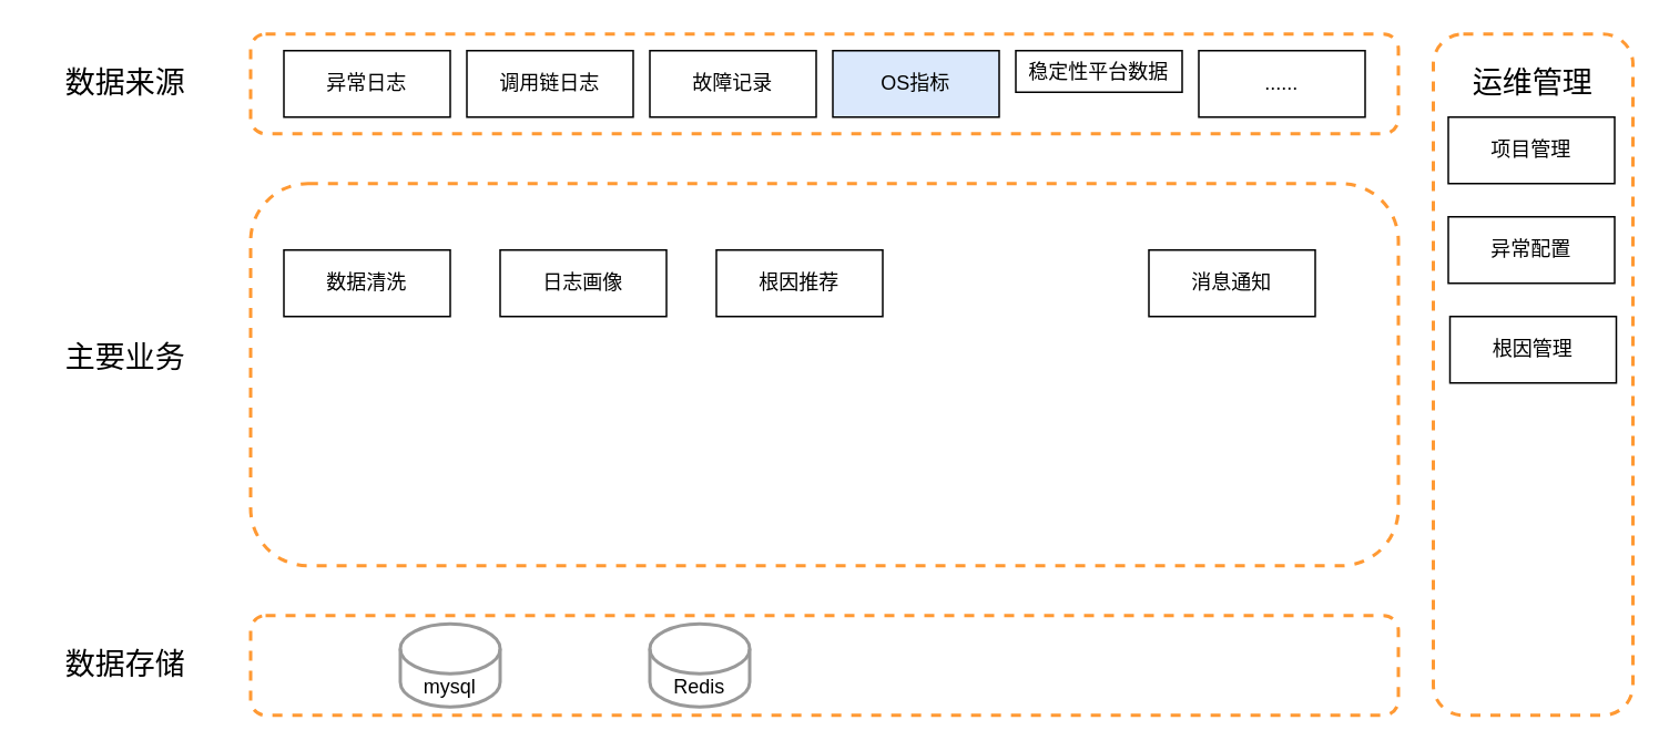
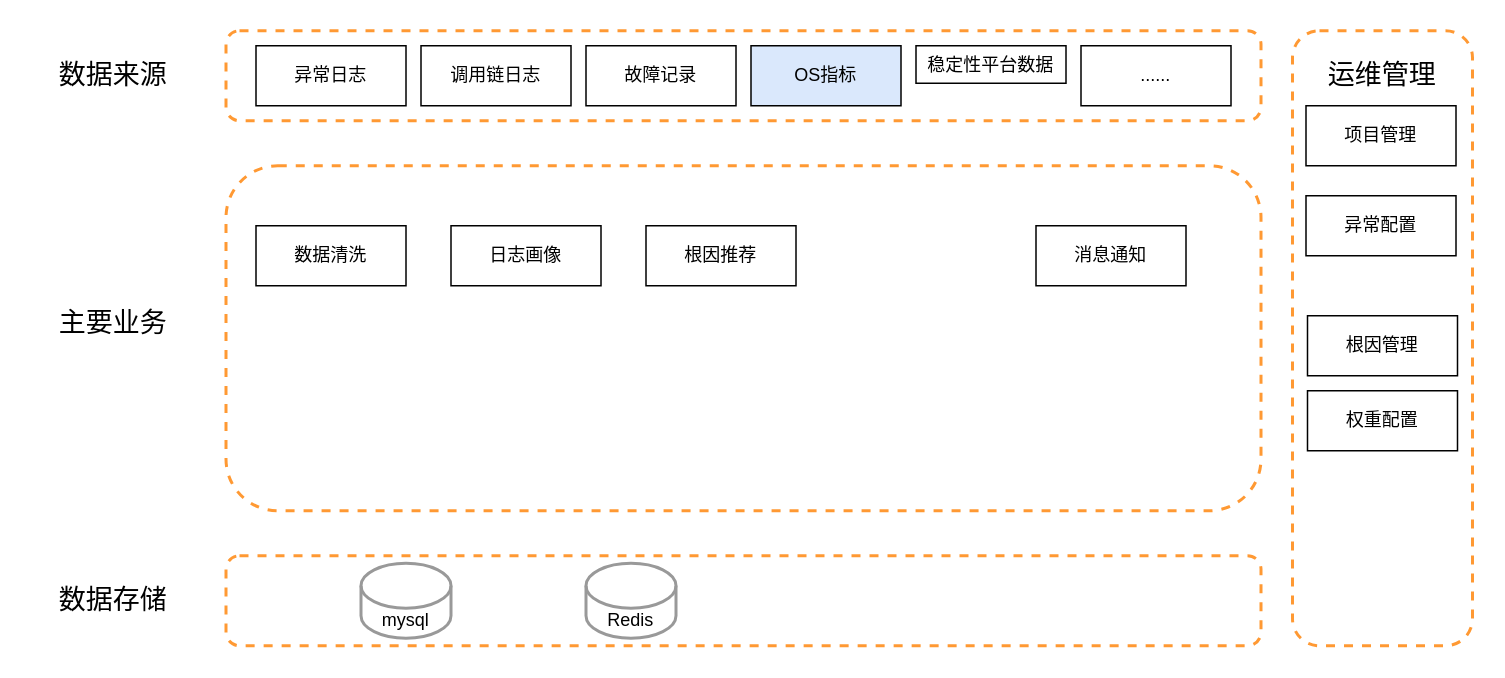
- <mxCell id="21" value="根因管理" style="rounded=0;whiteSpace=wrap;html=1;" vertex="1" parent="1"><mxGeometry x="871" y="190" width="100" height="40" as="geometry" /></mxCell>
+ <mxCell id="21" value="根因管理" style="rounded=0;whiteSpace=wrap;html=1;" vertex="1" parent="1"><mxGeometry x="871" y="210" width="100" height="40" as="geometry" /></mxCell>
+ <mxCell id="25" value="权重配置" style="rounded=0;whiteSpace=wrap;html=1;" vertex="1" parent="1"><mxGeometry x="871" y="260" width="100" height="40" as="geometry" /></mxCell>
